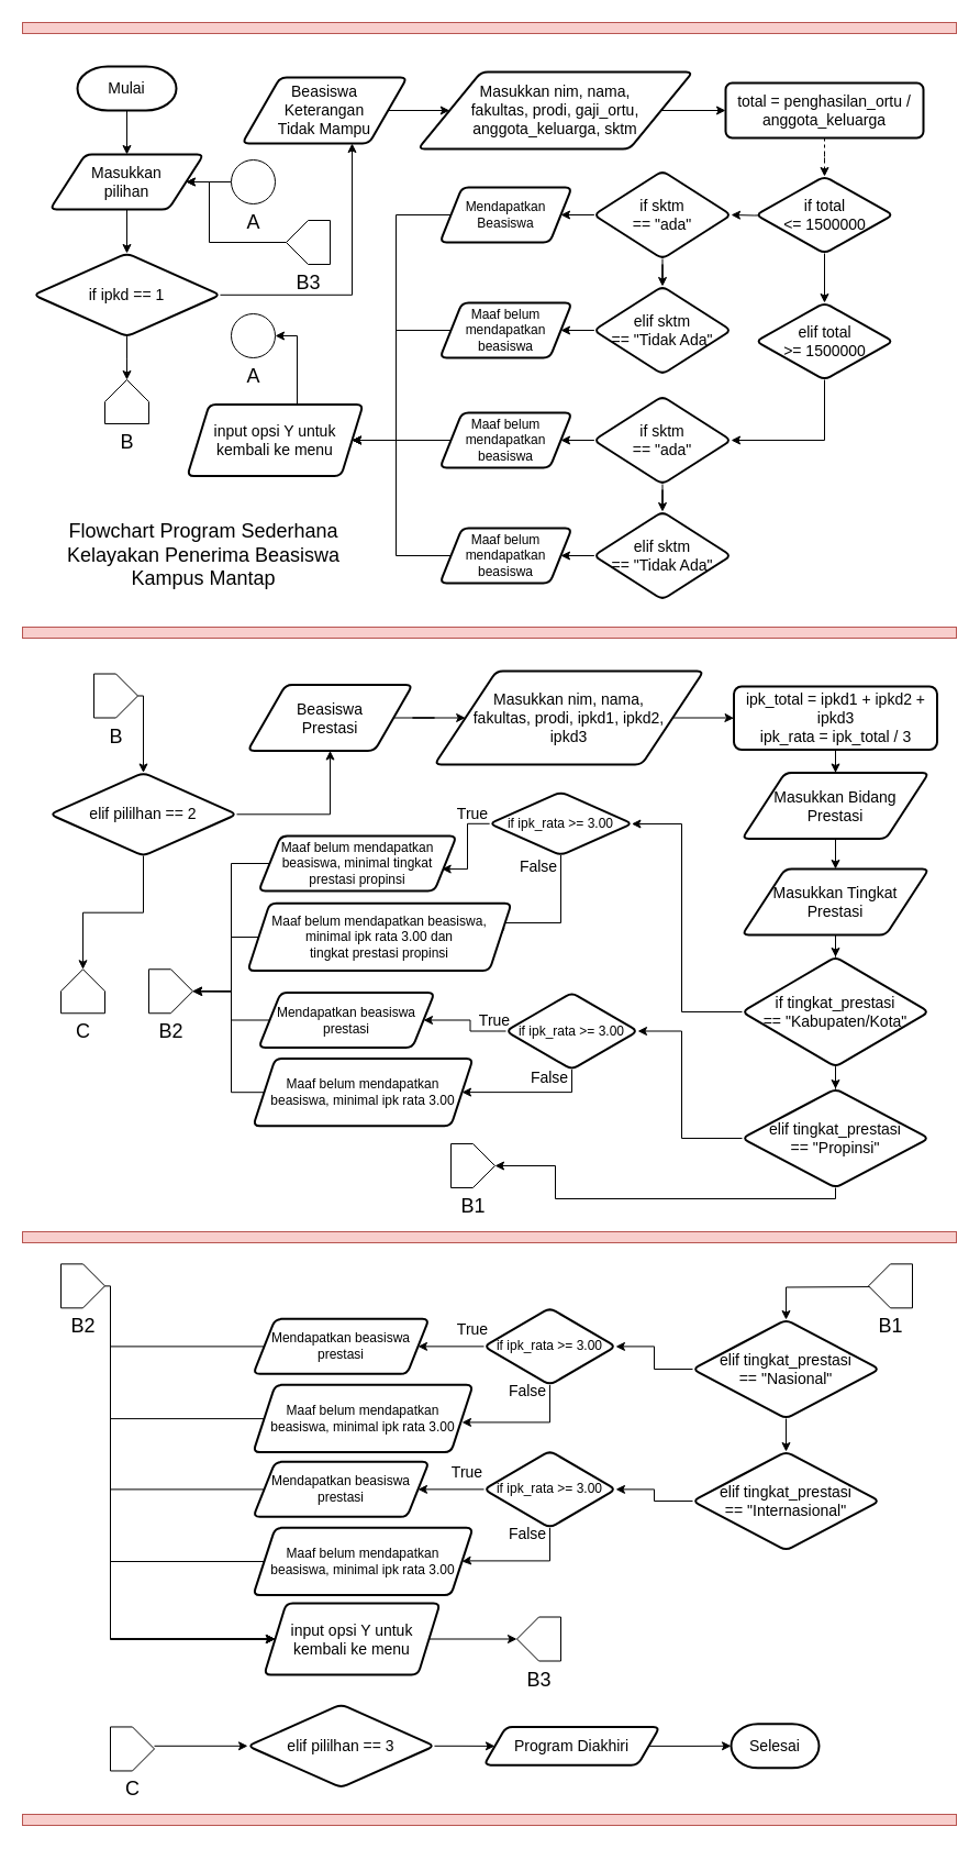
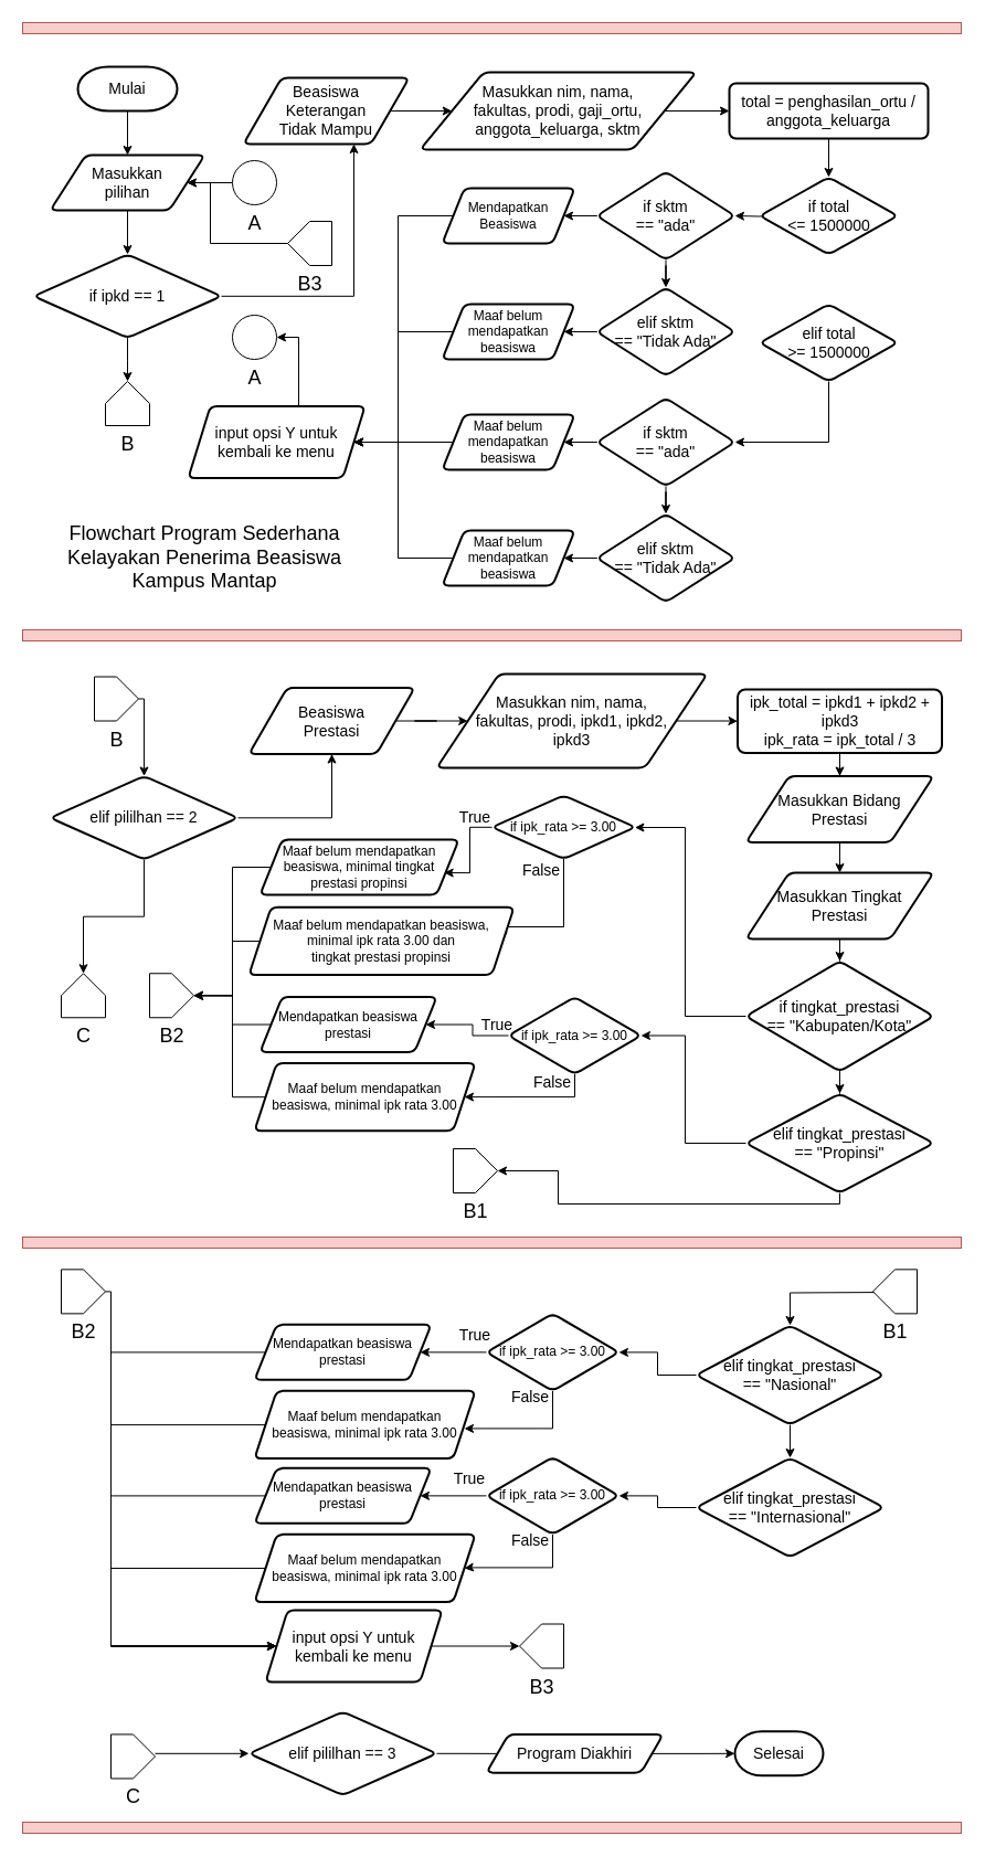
- <mxCell id="15" value="" style="edgeStyle=orthogonalEdgeStyle;rounded=0;orthogonalLoop=1;jettySize=auto;html=1;fontSize=14;dashed=1;" parent="1" source="16" target="19" edge="1"><mxGeometry relative="1" as="geometry" /></mxCell>
+ <mxCell id="15" value="" style="edgeStyle=orthogonalEdgeStyle;rounded=0;orthogonalLoop=1;jettySize=auto;html=1;fontSize=14;" parent="1" source="16" target="19" edge="1"><mxGeometry relative="1" as="geometry" /></mxCell>
- <mxCell id="18" value="" style="edgeStyle=orthogonalEdgeStyle;rounded=0;orthogonalLoop=1;jettySize=auto;html=1;fontSize=14;" parent="1" source="19" target="30" edge="1"><mxGeometry relative="1" as="geometry" /></mxCell>
- <mxCell id="123" value="" style="edgeStyle=orthogonalEdgeStyle;rounded=0;orthogonalLoop=1;jettySize=auto;html=1;" parent="1" source="124" target="126" edge="1"><mxGeometry relative="1" as="geometry" /></mxCell>
+ <mxCell id="123" value="" style="edgeStyle=orthogonalEdgeStyle;rounded=0;orthogonalLoop=1;jettySize=auto;html=1;endArrow=none;" parent="1" source="124" target="126" edge="1"><mxGeometry relative="1" as="geometry" /></mxCell>
